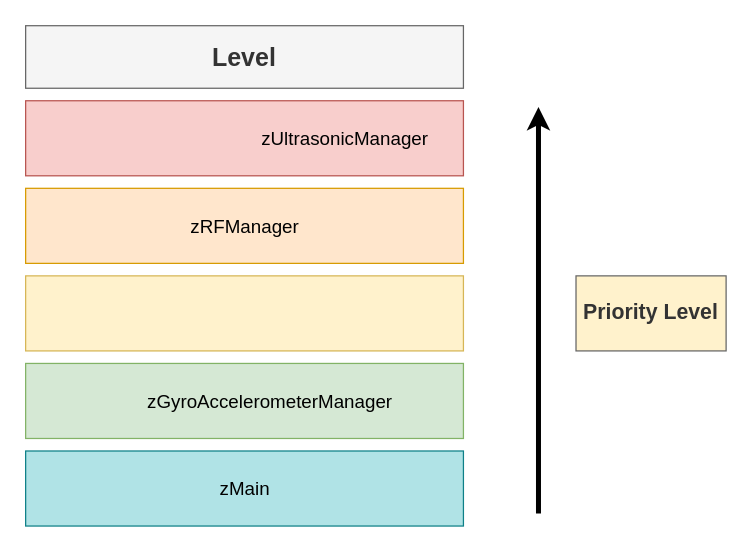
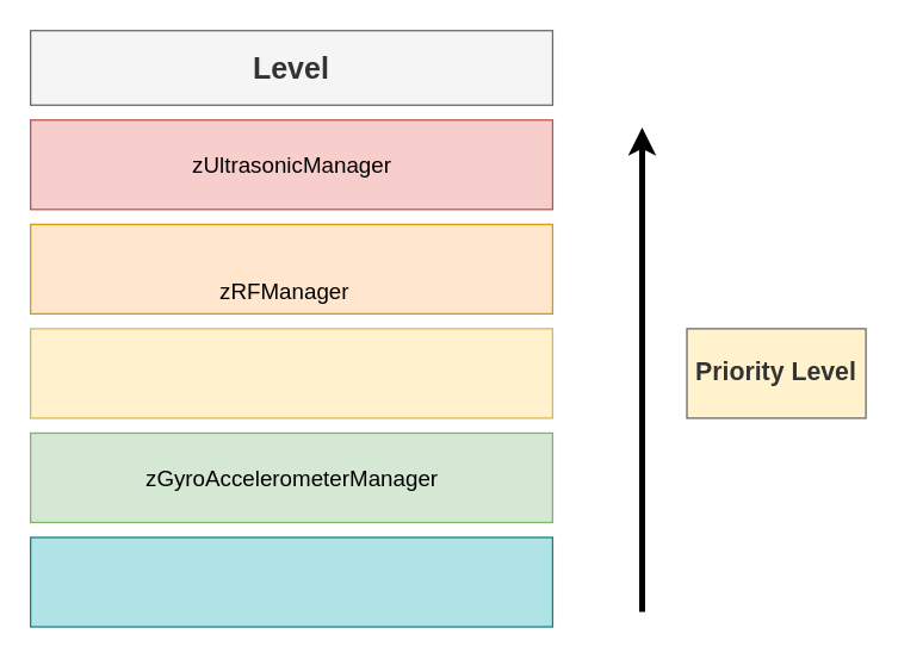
- <mxCell id="11" value="zUltrasonicManager" style="text;html=1;align=center;verticalAlign=middle;resizable=0;points=[];;autosize=1;fontSize=15;" parent="1" vertex="1"><mxGeometry x="200" y="100" width="150" height="20" as="geometry" /></mxCell>
+ <mxCell id="11" value="zUltrasonicManager" style="text;html=1;align=center;verticalAlign=middle;resizable=0;points=[];;autosize=1;fontSize=15;" parent="1" vertex="1"><mxGeometry x="120" y="100" width="150" height="20" as="geometry" /></mxCell>
- <mxCell id="10" value="zRFManager" style="text;html=1;align=center;verticalAlign=middle;resizable=0;points=[];;autosize=1;fontSize=15;" parent="1" vertex="1"><mxGeometry x="145" y="170" width="100" height="20" as="geometry" /></mxCell>
+ <mxCell id="10" value="zRFManager" style="text;html=1;align=center;verticalAlign=middle;resizable=0;points=[];;autosize=1;fontSize=15;" parent="1" vertex="1"><mxGeometry x="140" y="185" width="100" height="20" as="geometry" /></mxCell>
- <mxCell id="9" value="zGyroAccelerometerManager" style="text;html=1;align=center;verticalAlign=middle;resizable=0;points=[];;autosize=1;fontSize=15;" parent="1" vertex="1"><mxGeometry x="110" y="310" width="210" height="20" as="geometry" /></mxCell>
+ <mxCell id="9" value="zGyroAccelerometerManager" style="text;html=1;align=center;verticalAlign=middle;resizable=0;points=[];;autosize=1;fontSize=15;" parent="1" vertex="1"><mxGeometry x="90" y="310" width="210" height="20" as="geometry" /></mxCell>
- <mxCell id="12" value="zMain" style="text;html=1;align=center;verticalAlign=middle;resizable=0;points=[];;autosize=1;fontSize=15;" parent="1" vertex="1"><mxGeometry x="165" y="380" width="60" height="20" as="geometry" /></mxCell>
